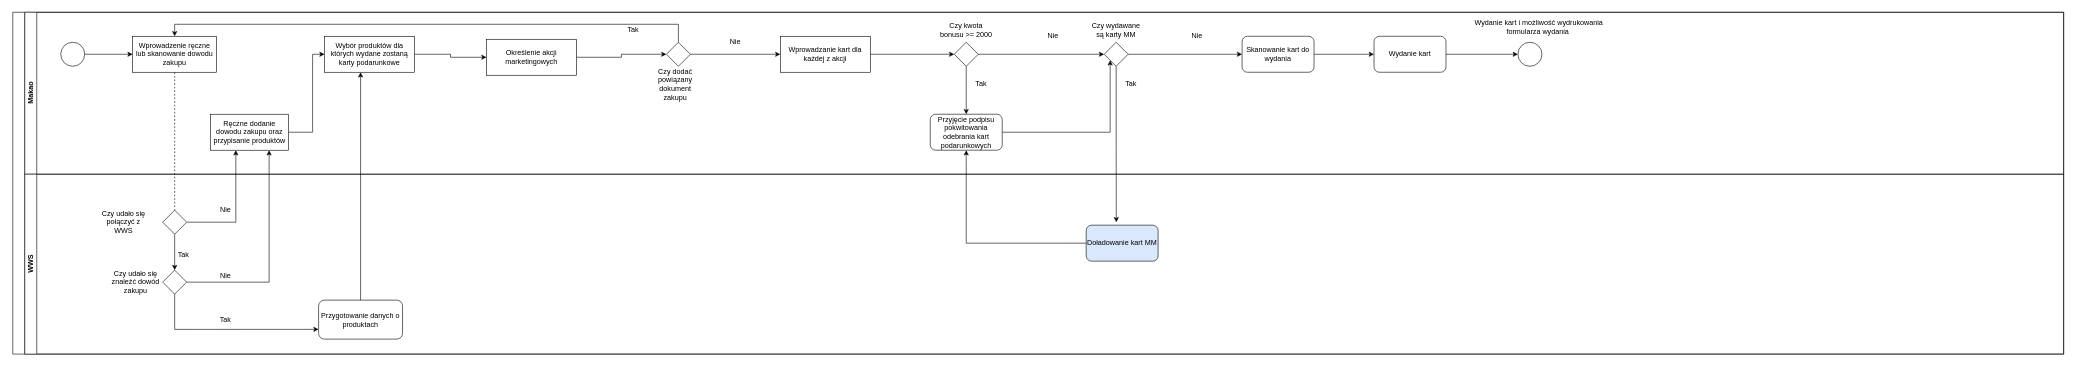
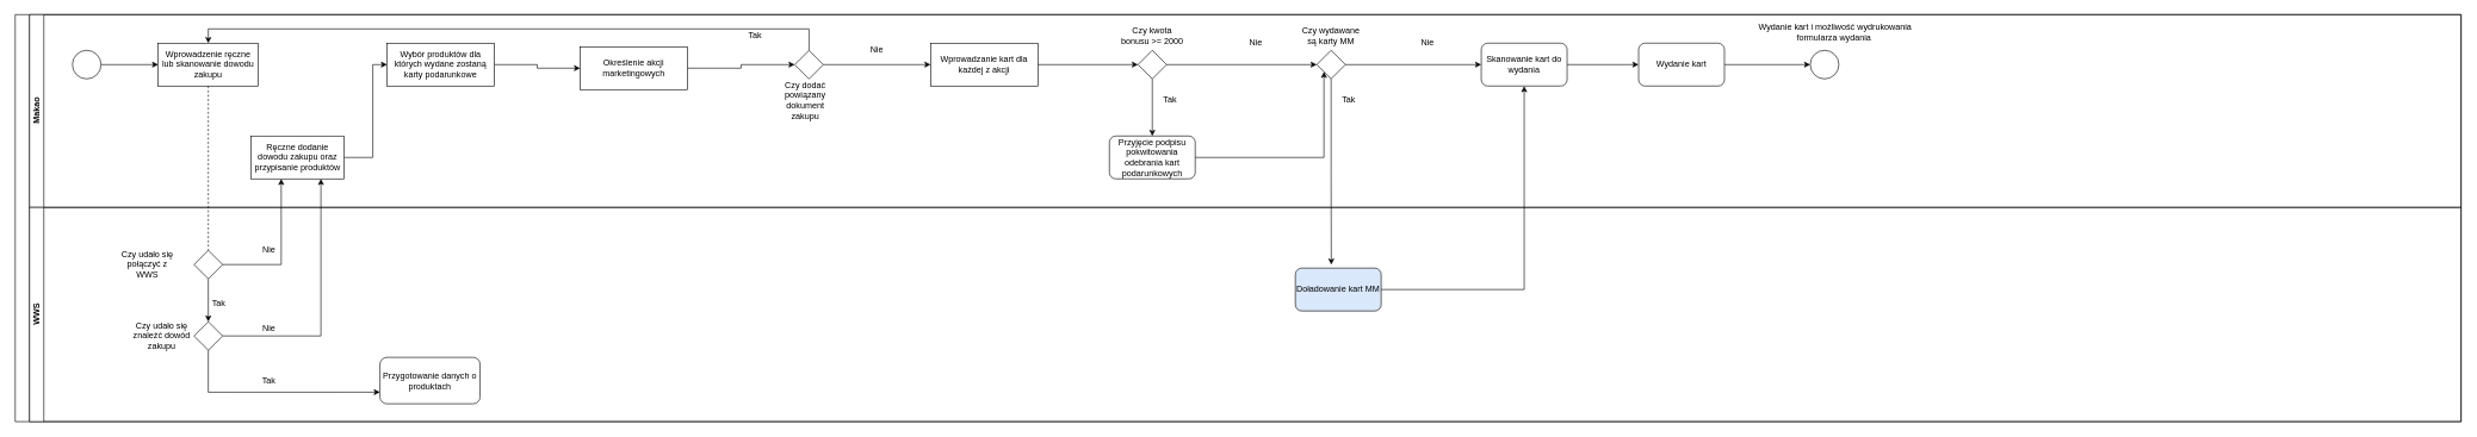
- <mxCell id="57" style="edgeStyle=orthogonalEdgeStyle;rounded=0;orthogonalLoop=1;jettySize=auto;html=1;entryX=0.4;entryY=1;entryDx=0;entryDy=0;entryPerimeter=0;" parent="2" source="53" target="10" edge="1"><mxGeometry relative="1" as="geometry" /></mxCell>
- <mxCell id="59" style="edgeStyle=orthogonalEdgeStyle;rounded=0;orthogonalLoop=1;jettySize=auto;html=1;" parent="2" source="55" target="29" edge="1"><mxGeometry relative="1" as="geometry" /></mxCell>
+ <mxCell id="59" style="edgeStyle=orthogonalEdgeStyle;rounded=0;orthogonalLoop=1;jettySize=auto;html=1;entryX=0.5;entryY=1;entryDx=0;entryDy=0;" parent="2" source="55" target="38" edge="1"><mxGeometry relative="1" as="geometry" /></mxCell>
